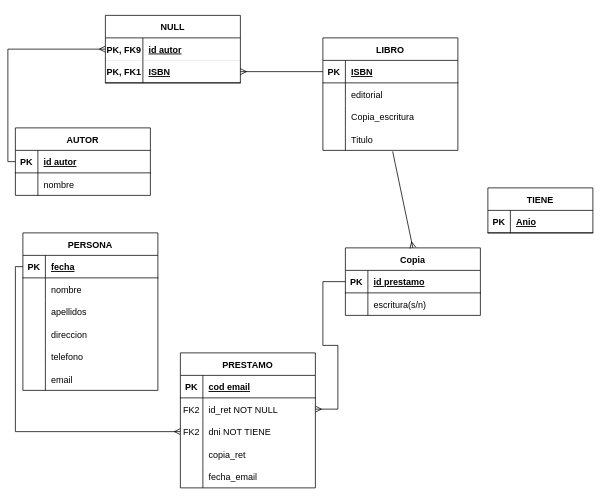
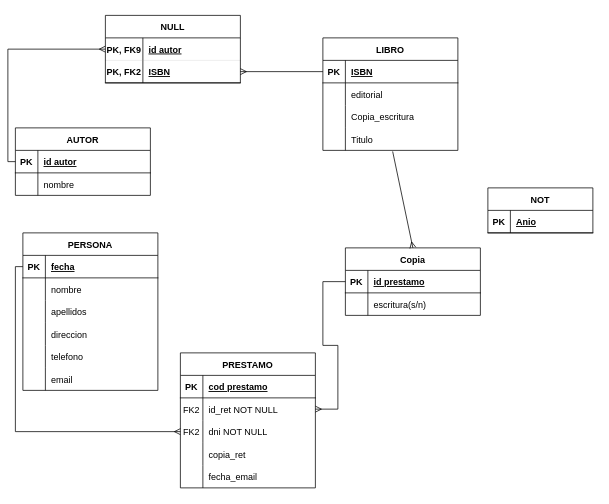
- <mxCell id="27" value="PK, FK1" style="shape=partialRectangle;connectable=0;fillColor=none;top=0;left=0;bottom=0;right=0;fontStyle=1;overflow=hidden;" parent="26" vertex="1"><mxGeometry width="50" height="30" as="geometry"><mxRectangle width="50" height="30" as="alternateBounds" /></mxGeometry></mxCell>
+ <mxCell id="27" value="PK, FK2" style="shape=partialRectangle;connectable=0;fillColor=none;top=0;left=0;bottom=0;right=0;fontStyle=1;overflow=hidden;" parent="26" vertex="1"><mxGeometry width="50" height="30" as="geometry"><mxRectangle width="50" height="30" as="alternateBounds" /></mxGeometry></mxCell>
- <mxCell id="74" value="TIENE" style="shape=table;startSize=30;container=1;collapsible=1;childLayout=tableLayout;fixedRows=1;rowLines=0;fontStyle=1;align=center;resizeLast=1;strokeWidth=1;" parent="1" vertex="1"><mxGeometry x="650" y="250" width="140" height="60" as="geometry" /></mxCell>
+ <mxCell id="74" value="NOT" style="shape=table;startSize=30;container=1;collapsible=1;childLayout=tableLayout;fixedRows=1;rowLines=0;fontStyle=1;align=center;resizeLast=1;strokeWidth=1;" parent="1" vertex="1"><mxGeometry x="650" y="250" width="140" height="60" as="geometry" /></mxCell>
- <mxCell id="60" value="cod email" style="shape=partialRectangle;connectable=0;fillColor=none;top=0;left=0;bottom=0;right=0;align=left;spacingLeft=6;fontStyle=5;overflow=hidden;strokeWidth=1;" parent="58" vertex="1"><mxGeometry x="30" width="150" height="30" as="geometry"><mxRectangle width="150" height="30" as="alternateBounds" /></mxGeometry></mxCell>
+ <mxCell id="60" value="cod prestamo" style="shape=partialRectangle;connectable=0;fillColor=none;top=0;left=0;bottom=0;right=0;align=left;spacingLeft=6;fontStyle=5;overflow=hidden;strokeWidth=1;" parent="58" vertex="1"><mxGeometry x="30" width="150" height="30" as="geometry"><mxRectangle width="150" height="30" as="alternateBounds" /></mxGeometry></mxCell>
- <mxCell id="66" value="dni NOT TIENE" style="shape=partialRectangle;connectable=0;fillColor=none;top=0;left=0;bottom=0;right=0;align=left;spacingLeft=6;overflow=hidden;" vertex="1" parent="64"><mxGeometry x="30" width="150" height="30" as="geometry"><mxRectangle width="150" height="30" as="alternateBounds" /></mxGeometry></mxCell>
+ <mxCell id="66" value="dni NOT NULL" style="shape=partialRectangle;connectable=0;fillColor=none;top=0;left=0;bottom=0;right=0;align=left;spacingLeft=6;overflow=hidden;" vertex="1" parent="64"><mxGeometry x="30" width="150" height="30" as="geometry"><mxRectangle width="150" height="30" as="alternateBounds" /></mxGeometry></mxCell>
